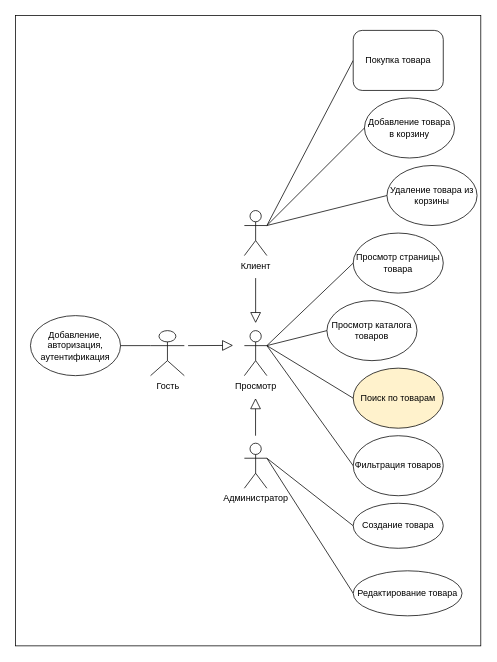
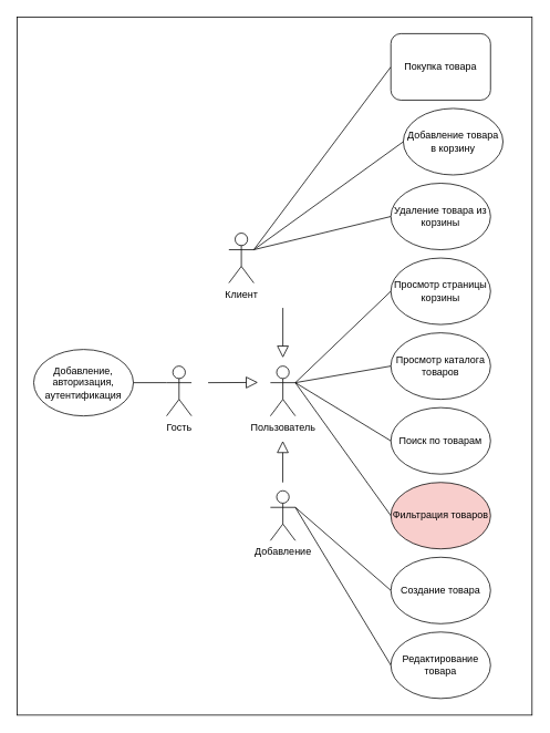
- <mxCell id="8" value="Удаление товара из корзины" style="ellipse;whiteSpace=wrap;html=1;" parent="1" vertex="1"><mxGeometry x="515" y="220" width="120" height="80" as="geometry" /></mxCell>
+ <mxCell id="8" value="Удаление товара из корзины" style="ellipse;whiteSpace=wrap;html=1;" parent="1" vertex="1"><mxGeometry x="470" y="220" width="120" height="80" as="geometry" /></mxCell>
- <mxCell id="6" value="Клиент" style="shape=umlActor;verticalLabelPosition=bottom;verticalAlign=top;html=1;" parent="1" vertex="1"><mxGeometry x="325" y="280" width="30" height="60" as="geometry" /></mxCell>
+ <mxCell id="6" value="Клиент" style="shape=umlActor;verticalLabelPosition=bottom;verticalAlign=top;html=1;" parent="1" vertex="1"><mxGeometry x="275" y="280" width="30" height="60" as="geometry" /></mxCell>
- <mxCell id="10" value="Просмотр страницы товара" style="ellipse;whiteSpace=wrap;html=1;" parent="1" vertex="1"><mxGeometry x="470" y="310" width="120" height="80" as="geometry" /></mxCell>
+ <mxCell id="10" value="Просмотр страницы корзины" style="ellipse;whiteSpace=wrap;html=1;" parent="1" vertex="1"><mxGeometry x="470" y="310" width="120" height="80" as="geometry" /></mxCell>
- <mxCell id="11" value="Просмотр каталога товаров" style="ellipse;whiteSpace=wrap;html=1;" parent="1" vertex="1"><mxGeometry x="435" y="400" width="120" height="80" as="geometry" /></mxCell>
+ <mxCell id="11" value="Просмотр каталога товаров" style="ellipse;whiteSpace=wrap;html=1;" parent="1" vertex="1"><mxGeometry x="470" y="400" width="120" height="80" as="geometry" /></mxCell>
- <mxCell id="17" value="Гость" style="shape=umlActor;verticalLabelPosition=bottom;verticalAlign=top;html=1;" parent="1" vertex="1"><mxGeometry x="200" y="440" width="45" height="60" as="geometry" /></mxCell>
+ <mxCell id="17" value="Гость" style="shape=umlActor;verticalLabelPosition=bottom;verticalAlign=top;html=1;" parent="1" vertex="1"><mxGeometry x="200" y="440" width="30" height="60" as="geometry" /></mxCell>
- <mxCell id="28" value="Просмотр" style="shape=umlActor;verticalLabelPosition=bottom;verticalAlign=top;html=1;" parent="1" vertex="1"><mxGeometry x="325" y="440" width="30" height="60" as="geometry" /></mxCell>
+ <mxCell id="28" value="Пользователь" style="shape=umlActor;verticalLabelPosition=bottom;verticalAlign=top;html=1;" parent="1" vertex="1"><mxGeometry x="325" y="440" width="30" height="60" as="geometry" /></mxCell>
- <mxCell id="12" value="Поиск по товарам" style="ellipse;whiteSpace=wrap;html=1;fillColor=#fff2cc;" parent="1" vertex="1"><mxGeometry x="470" y="490" width="120" height="80" as="geometry" /></mxCell>
+ <mxCell id="12" value="Поиск по товарам" style="ellipse;whiteSpace=wrap;html=1;" parent="1" vertex="1"><mxGeometry x="470" y="490" width="120" height="80" as="geometry" /></mxCell>
- <mxCell id="13" value="Фильтрация товаров" style="ellipse;whiteSpace=wrap;html=1;" parent="1" vertex="1"><mxGeometry x="470" y="580" width="120" height="80" as="geometry" /></mxCell>
+ <mxCell id="13" value="Фильтрация товаров" style="ellipse;whiteSpace=wrap;html=1;fillColor=#f8cecc;" parent="1" vertex="1"><mxGeometry x="470" y="580" width="120" height="80" as="geometry" /></mxCell>
- <mxCell id="20" value="Администратор" style="shape=umlActor;verticalLabelPosition=bottom;verticalAlign=top;html=1;" parent="1" vertex="1"><mxGeometry x="325" y="590" width="30" height="60" as="geometry" /></mxCell>
+ <mxCell id="20" value="Добавление" style="shape=umlActor;verticalLabelPosition=bottom;verticalAlign=top;html=1;" parent="1" vertex="1"><mxGeometry x="325" y="590" width="30" height="60" as="geometry" /></mxCell>
- <mxCell id="21" value="Создание товара" style="ellipse;whiteSpace=wrap;html=1;" parent="1" vertex="1"><mxGeometry x="470" y="670" width="120" height="60" as="geometry" /></mxCell>
+ <mxCell id="21" value="Создание товара" style="ellipse;whiteSpace=wrap;html=1;" parent="1" vertex="1"><mxGeometry x="470" y="670" width="120" height="80" as="geometry" /></mxCell>
- <mxCell id="22" value="Редактирование товара" style="ellipse;whiteSpace=wrap;html=1;" parent="1" vertex="1"><mxGeometry x="470" y="760" width="145" height="60" as="geometry" /></mxCell>
+ <mxCell id="22" value="Редактирование товара" style="ellipse;whiteSpace=wrap;html=1;" parent="1" vertex="1"><mxGeometry x="470" y="760" width="120" height="80" as="geometry" /></mxCell>
